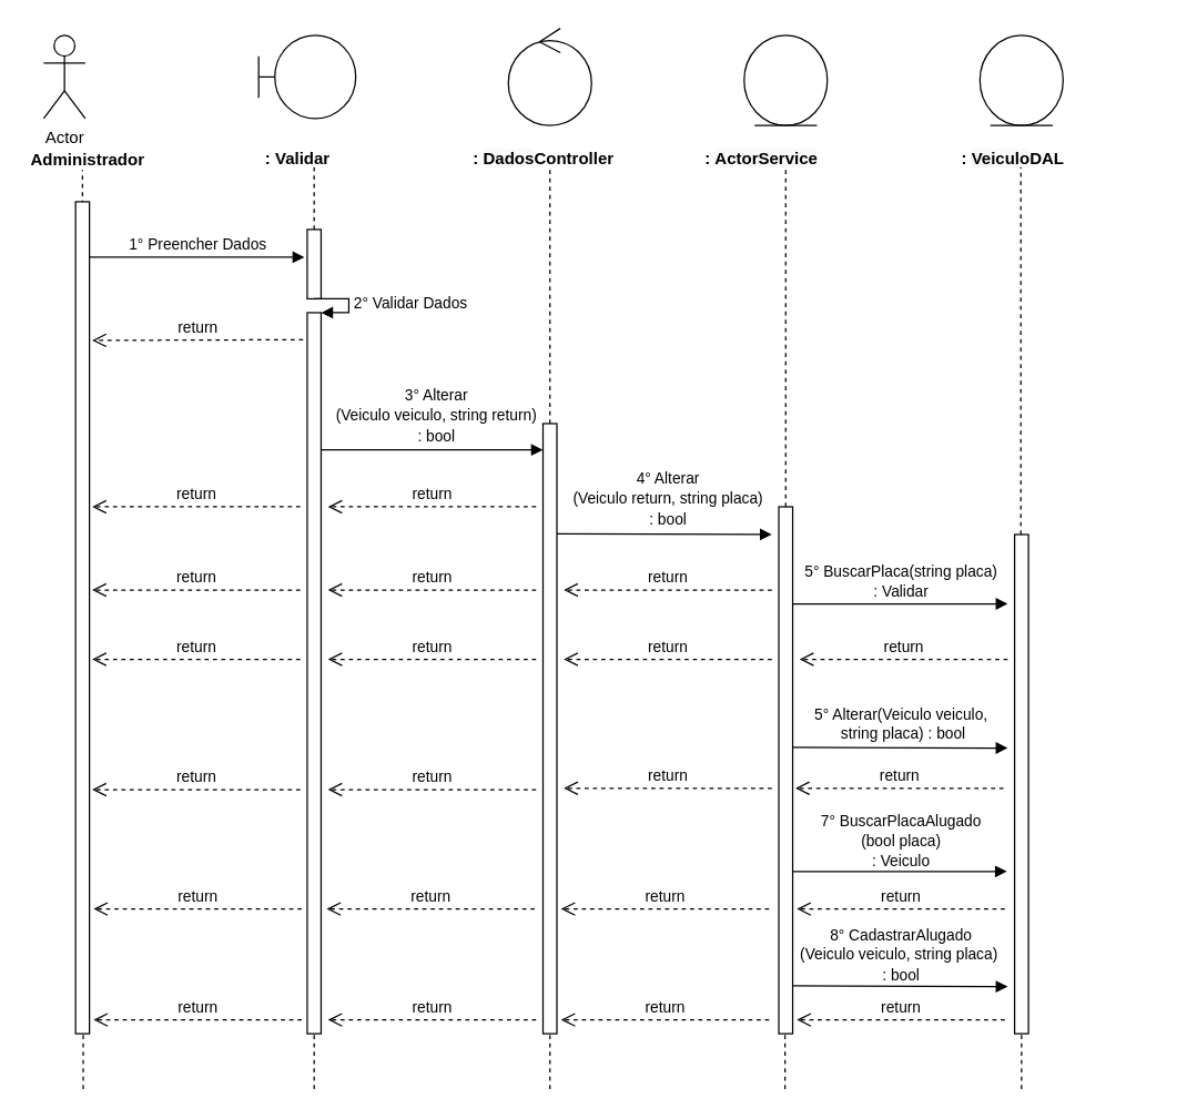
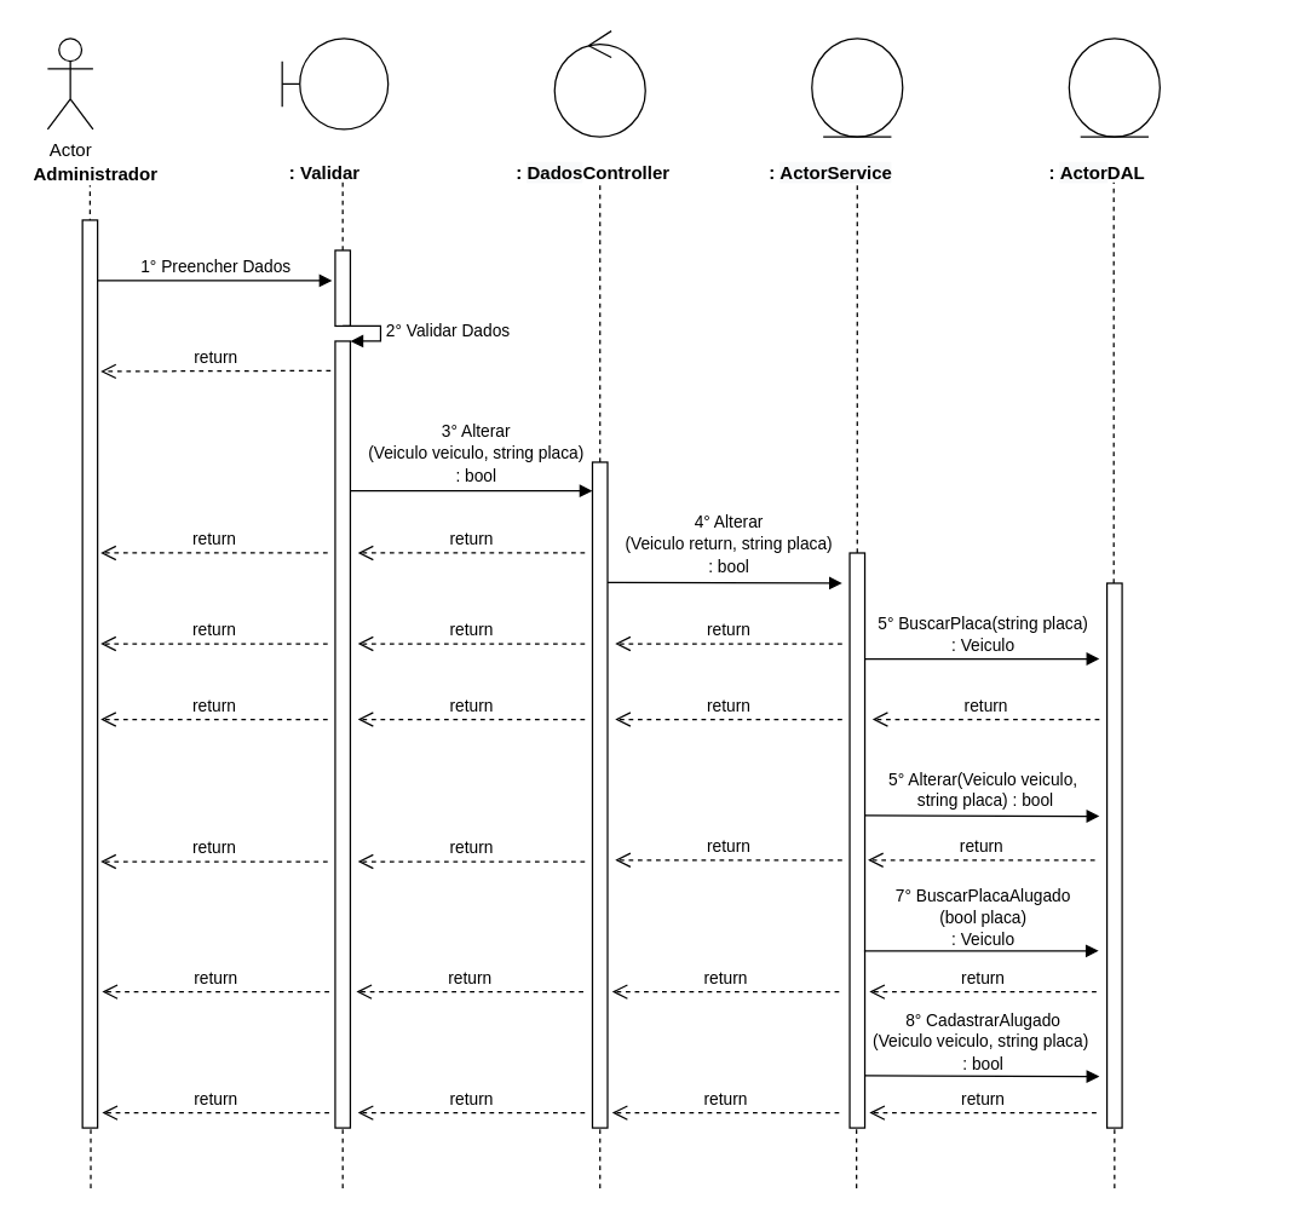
- <mxCell id="13" value="&lt;b&gt;:&amp;nbsp;&lt;/b&gt;&lt;span style=&quot;display: inline ; float: none ; background-color: rgb(248 , 249 , 250) ; color: rgb(0 , 0 , 0) ; font-family: &amp;#34;helvetica&amp;#34; ; font-size: 12px ; font-style: normal ; font-variant: normal ; font-weight: 700 ; letter-spacing: normal ; text-align: left ; text-decoration: none ; text-indent: 0px ; text-transform: none ; white-space: nowrap ; word-spacing: 0px&quot;&gt;Veiculo&lt;/span&gt;&lt;b&gt;DAL&lt;/b&gt;" parent="1" style="text;html=1;" vertex="1"><mxGeometry as="geometry" x="691" y="100" width="150" height="30" /></mxCell>
+ <mxCell id="13" value="&lt;b&gt;:&amp;nbsp;&lt;/b&gt;&lt;span style=&quot;display: inline ; float: none ; background-color: rgb(248 , 249 , 250) ; color: rgb(0 , 0 , 0) ; font-family: &amp;#34;helvetica&amp;#34; ; font-size: 12px ; font-style: normal ; font-variant: normal ; font-weight: 700 ; letter-spacing: normal ; text-align: left ; text-decoration: none ; text-indent: 0px ; text-transform: none ; white-space: nowrap ; word-spacing: 0px&quot;&gt;Actor&lt;/span&gt;&lt;b&gt;DAL&lt;/b&gt;" parent="1" style="text;html=1;" vertex="1"><mxGeometry as="geometry" x="691" y="100" width="150" height="30" /></mxCell>
- <mxCell id="23" value="&lt;span style=&quot;font-size: 11px&quot;&gt;3° Alterar&lt;br&gt;(Veiculo veiculo, string return)&lt;/span&gt;&lt;span style=&quot;font-size: 11px&quot;&gt;&lt;br&gt;: bool&lt;br&gt;&lt;/span&gt;" parent="1" style="text;html=1;resizable=0;points=[];autosize=1;align=center;verticalAlign=top;spacingTop=-4;" vertex="1"><mxGeometry as="geometry" x="234" y="275" width="160" height="40" /></mxCell>
+ <mxCell id="23" value="&lt;span style=&quot;font-size: 11px&quot;&gt;3° Alterar&lt;br&gt;(Veiculo veiculo, string placa)&lt;/span&gt;&lt;span style=&quot;font-size: 11px&quot;&gt;&lt;br&gt;: bool&lt;br&gt;&lt;/span&gt;" parent="1" style="text;html=1;resizable=0;points=[];autosize=1;align=center;verticalAlign=top;spacingTop=-4;" vertex="1"><mxGeometry as="geometry" x="234" y="275" width="160" height="40" /></mxCell>
- <mxCell id="50" value="&lt;span style=&quot;font-size: 11px&quot;&gt;5°&amp;nbsp;BuscarPlaca(string placa)&lt;br&gt;: Validar&lt;/span&gt;&lt;span style=&quot;font-size: 11px&quot;&gt;&lt;br&gt;&lt;/span&gt;" parent="1" style="text;html=1;resizable=0;points=[];autosize=1;align=center;verticalAlign=top;spacingTop=-4;" vertex="1"><mxGeometry as="geometry" x="574" y="402" width="150" height="30" /></mxCell>
+ <mxCell id="50" value="&lt;span style=&quot;font-size: 11px&quot;&gt;5°&amp;nbsp;BuscarPlaca(string placa)&lt;br&gt;: Veiculo&lt;/span&gt;&lt;span style=&quot;font-size: 11px&quot;&gt;&lt;br&gt;&lt;/span&gt;" parent="1" style="text;html=1;resizable=0;points=[];autosize=1;align=center;verticalAlign=top;spacingTop=-4;" vertex="1"><mxGeometry as="geometry" x="574" y="402" width="150" height="30" /></mxCell>
